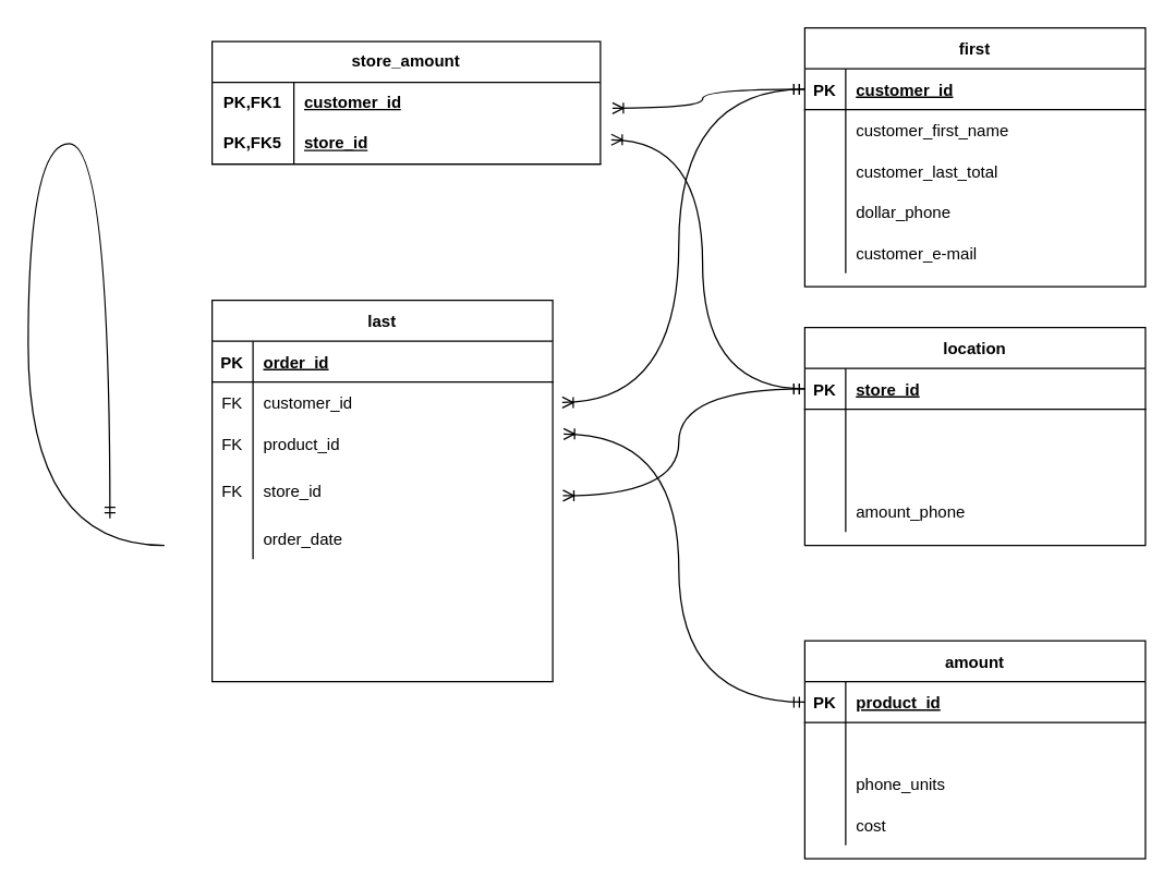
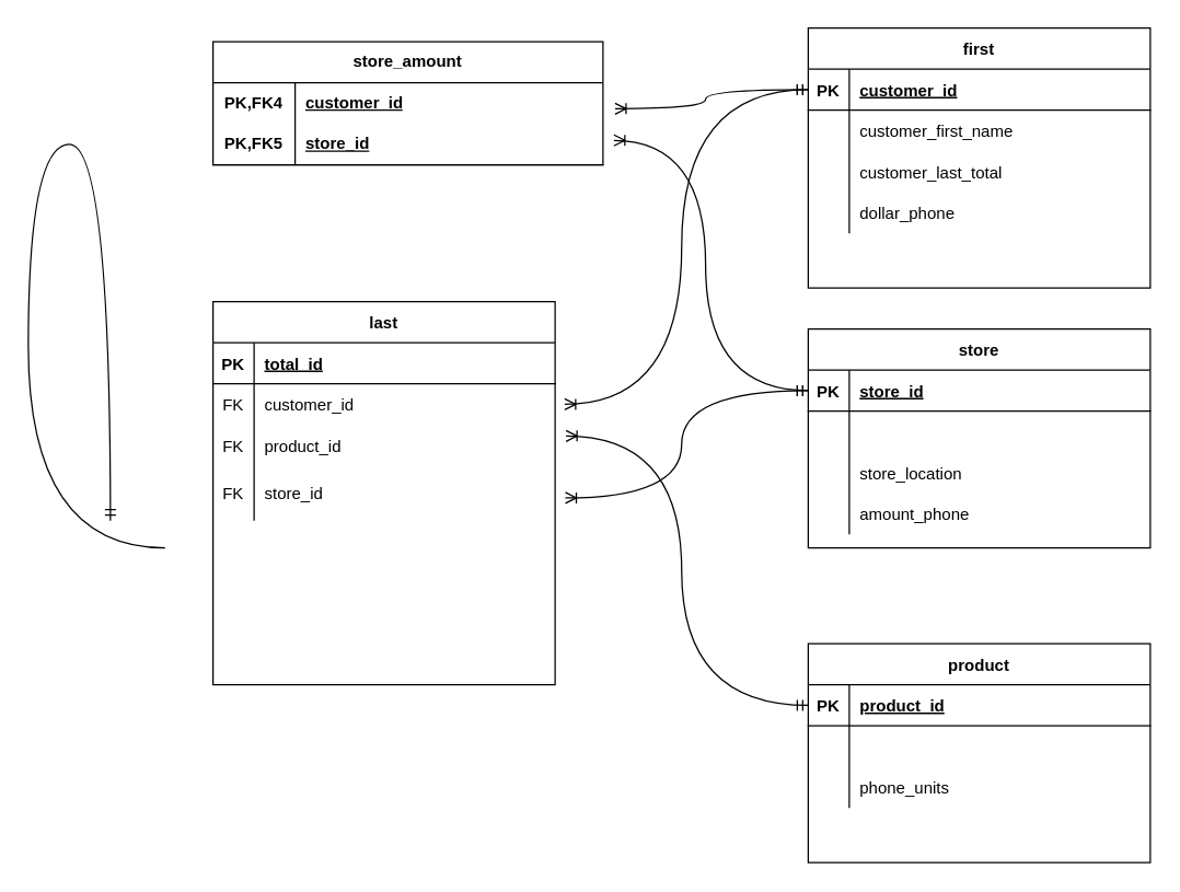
- <mxCell id="65" value="PK,FK1" style="shape=partialRectangle;connectable=0;fillColor=none;top=0;left=0;bottom=0;right=0;fontStyle=1;overflow=hidden;html=1;whiteSpace=wrap;" vertex="1" parent="64"><mxGeometry width="60" height="30" as="geometry"><mxRectangle width="60" height="30" as="alternateBounds" /></mxGeometry></mxCell>
+ <mxCell id="65" value="PK,FK4" style="shape=partialRectangle;connectable=0;fillColor=none;top=0;left=0;bottom=0;right=0;fontStyle=1;overflow=hidden;html=1;whiteSpace=wrap;" vertex="1" parent="64"><mxGeometry width="60" height="30" as="geometry"><mxRectangle width="60" height="30" as="alternateBounds" /></mxGeometry></mxCell>
- <mxCell id="62" value="customer_e-mail" style="shape=partialRectangle;overflow=hidden;connectable=0;fillColor=none;top=0;left=0;bottom=0;right=0;align=left;spacingLeft=6;" vertex="1" parent="60"><mxGeometry x="30" width="220" height="30" as="geometry"><mxRectangle width="220" height="30" as="alternateBounds" /></mxGeometry></mxCell>
- <mxCell id="35" value="location" style="shape=table;startSize=30;container=1;collapsible=1;childLayout=tableLayout;fixedRows=1;rowLines=0;fontStyle=1;align=center;resizeLast=1;" vertex="1" parent="1"><mxGeometry x="590" y="240" width="250" height="160" as="geometry" /></mxCell>
+ <mxCell id="35" value="store" style="shape=table;startSize=30;container=1;collapsible=1;childLayout=tableLayout;fixedRows=1;rowLines=0;fontStyle=1;align=center;resizeLast=1;" vertex="1" parent="1"><mxGeometry x="590" y="240" width="250" height="160" as="geometry" /></mxCell>
- <mxCell id="5" value="order_id" style="shape=partialRectangle;overflow=hidden;connectable=0;fillColor=none;top=0;left=0;bottom=0;right=0;align=left;spacingLeft=6;fontStyle=5;" parent="3" vertex="1"><mxGeometry x="30" width="220" height="30" as="geometry"><mxRectangle width="220" height="30" as="alternateBounds" /></mxGeometry></mxCell>
+ <mxCell id="5" value="total_id" style="shape=partialRectangle;overflow=hidden;connectable=0;fillColor=none;top=0;left=0;bottom=0;right=0;align=left;spacingLeft=6;fontStyle=5;" parent="3" vertex="1"><mxGeometry x="30" width="220" height="30" as="geometry"><mxRectangle width="220" height="30" as="alternateBounds" /></mxGeometry></mxCell>
+ <mxCell id="43" value="store_location" style="shape=partialRectangle;overflow=hidden;connectable=0;fillColor=none;top=0;left=0;bottom=0;right=0;align=left;spacingLeft=6;" vertex="1" parent="41"><mxGeometry x="30" width="220" height="30" as="geometry"><mxRectangle width="220" height="30" as="alternateBounds" /></mxGeometry></mxCell>
- <mxCell id="17" value="order_date" style="shape=partialRectangle;overflow=hidden;connectable=0;fillColor=none;top=0;left=0;bottom=0;right=0;align=left;spacingLeft=6;" vertex="1" parent="15"><mxGeometry x="30" width="220" height="30" as="geometry"><mxRectangle width="220" height="30" as="alternateBounds" /></mxGeometry></mxCell>
- <mxCell id="22" value="amount" style="shape=table;startSize=30;container=1;collapsible=1;childLayout=tableLayout;fixedRows=1;rowLines=0;fontStyle=1;align=center;resizeLast=1;" vertex="1" parent="1"><mxGeometry x="590" y="470" width="250" height="160" as="geometry" /></mxCell>
+ <mxCell id="22" value="product" style="shape=table;startSize=30;container=1;collapsible=1;childLayout=tableLayout;fixedRows=1;rowLines=0;fontStyle=1;align=center;resizeLast=1;" vertex="1" parent="1"><mxGeometry x="590" y="470" width="250" height="160" as="geometry" /></mxCell>
- <mxCell id="33" value="cost" style="shape=partialRectangle;overflow=hidden;connectable=0;fillColor=none;top=0;left=0;bottom=0;right=0;align=left;spacingLeft=6;" vertex="1" parent="31"><mxGeometry x="30" width="220" height="30" as="geometry"><mxRectangle width="220" height="30" as="alternateBounds" /></mxGeometry></mxCell>
